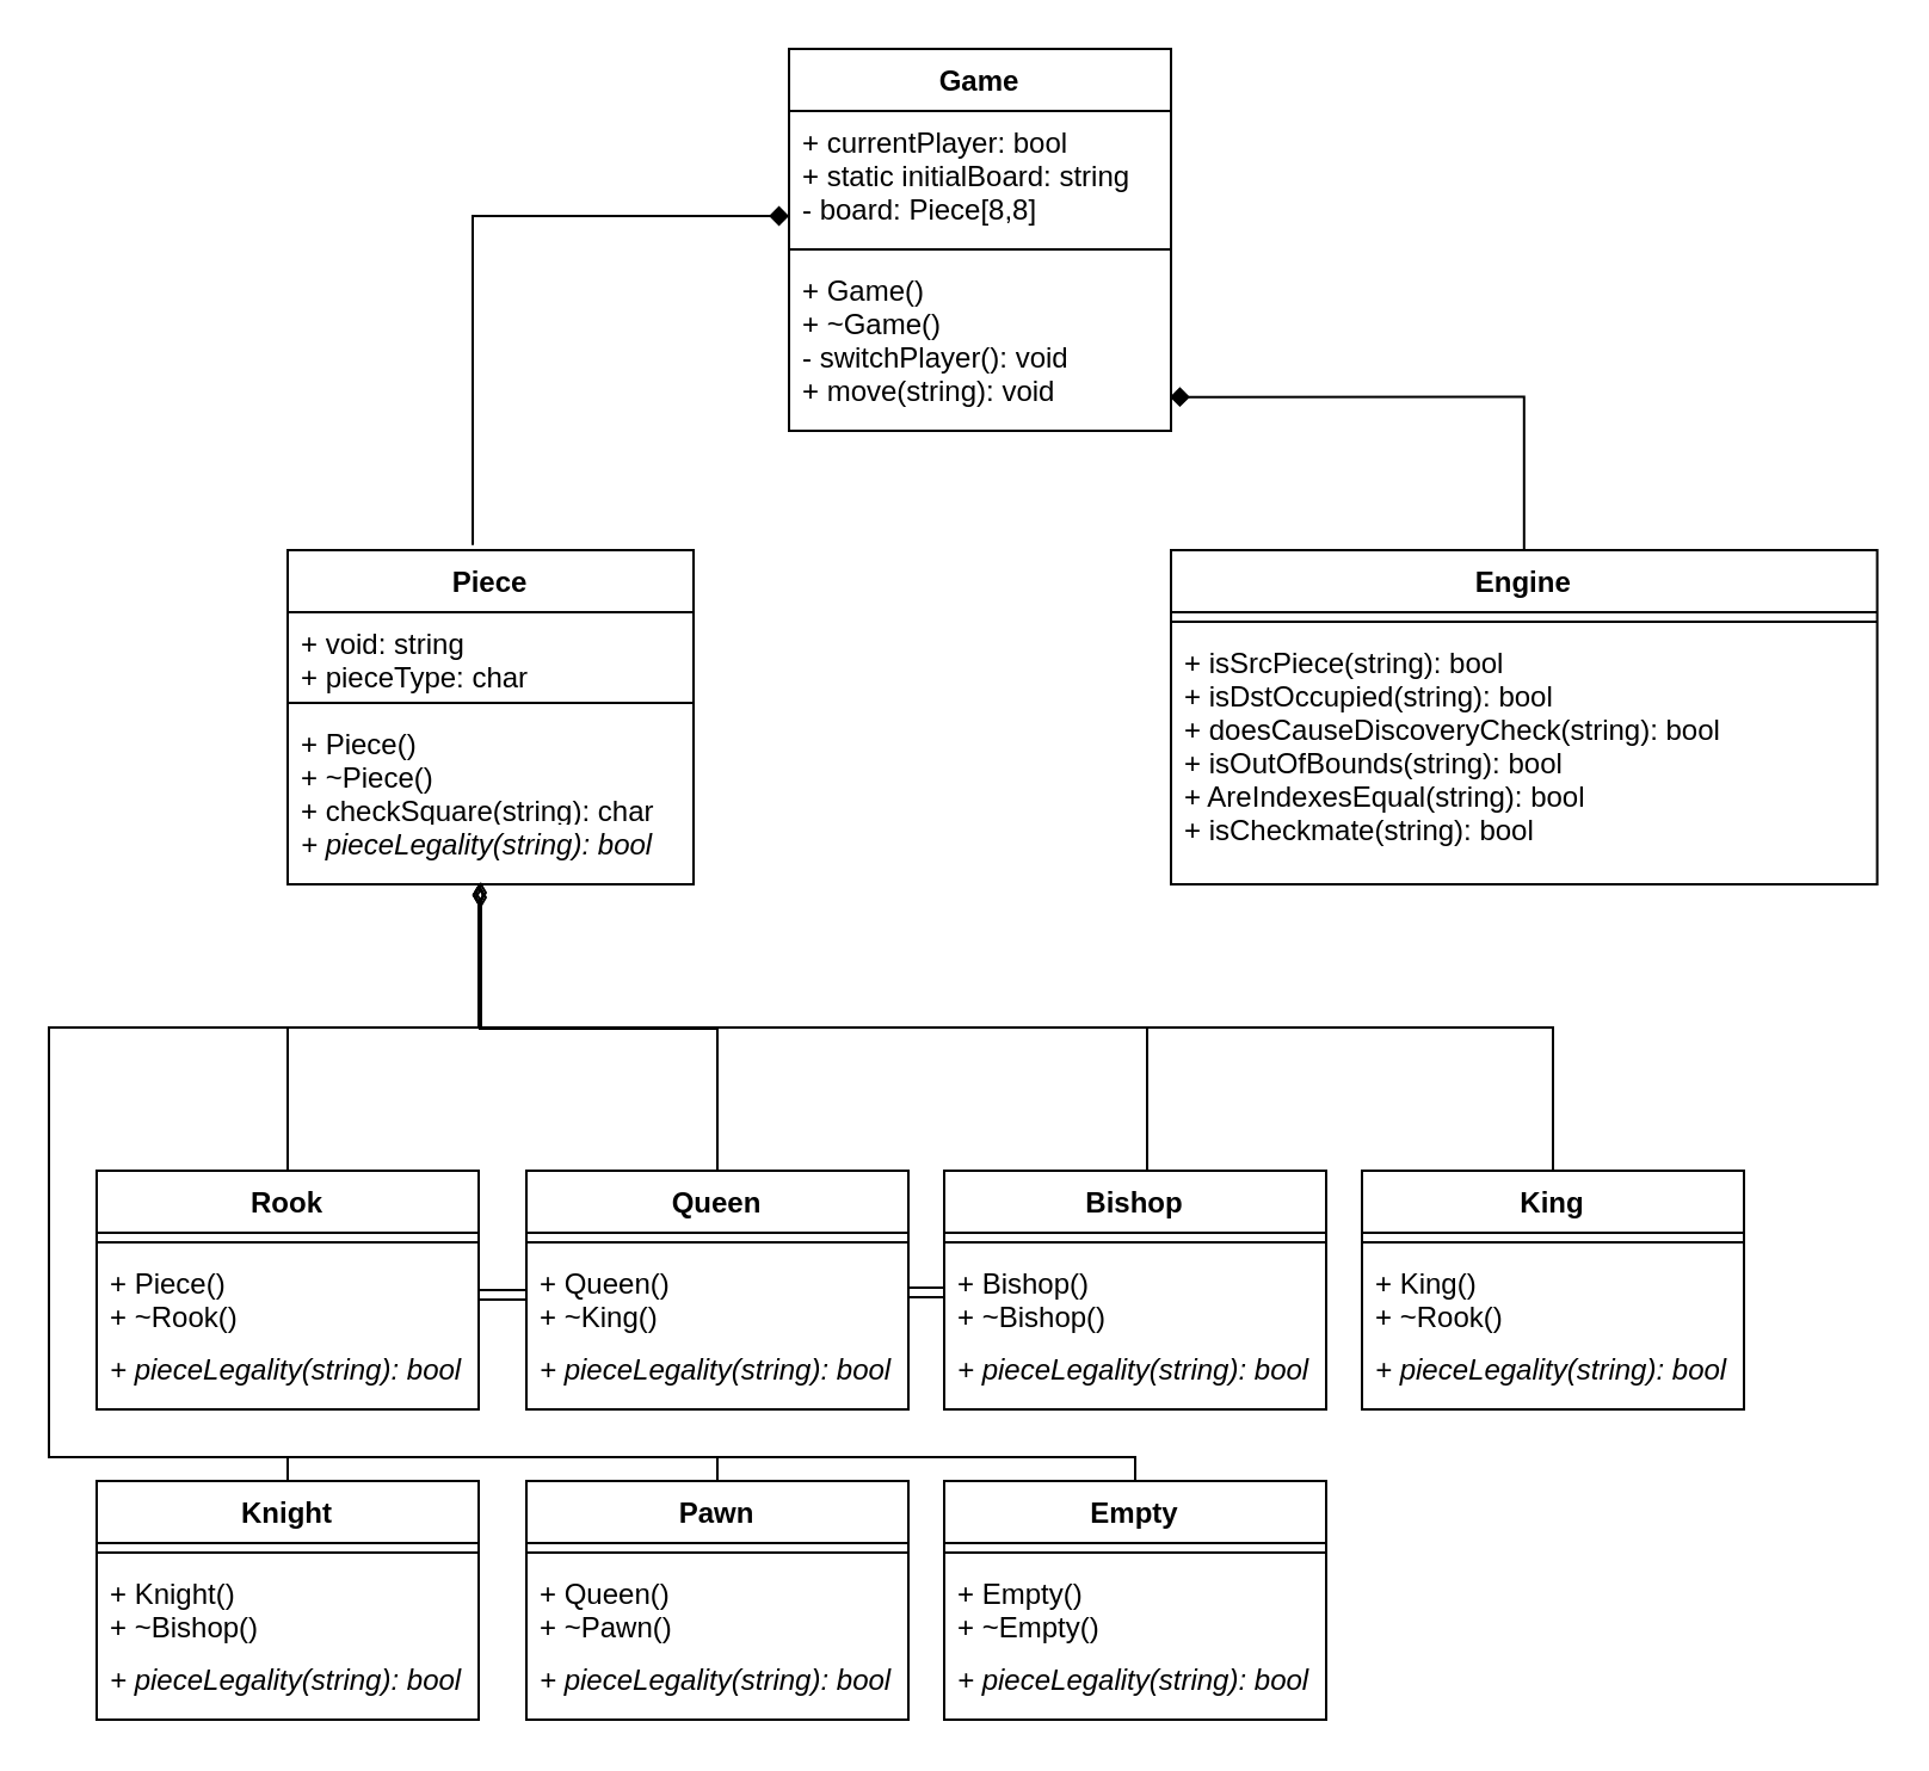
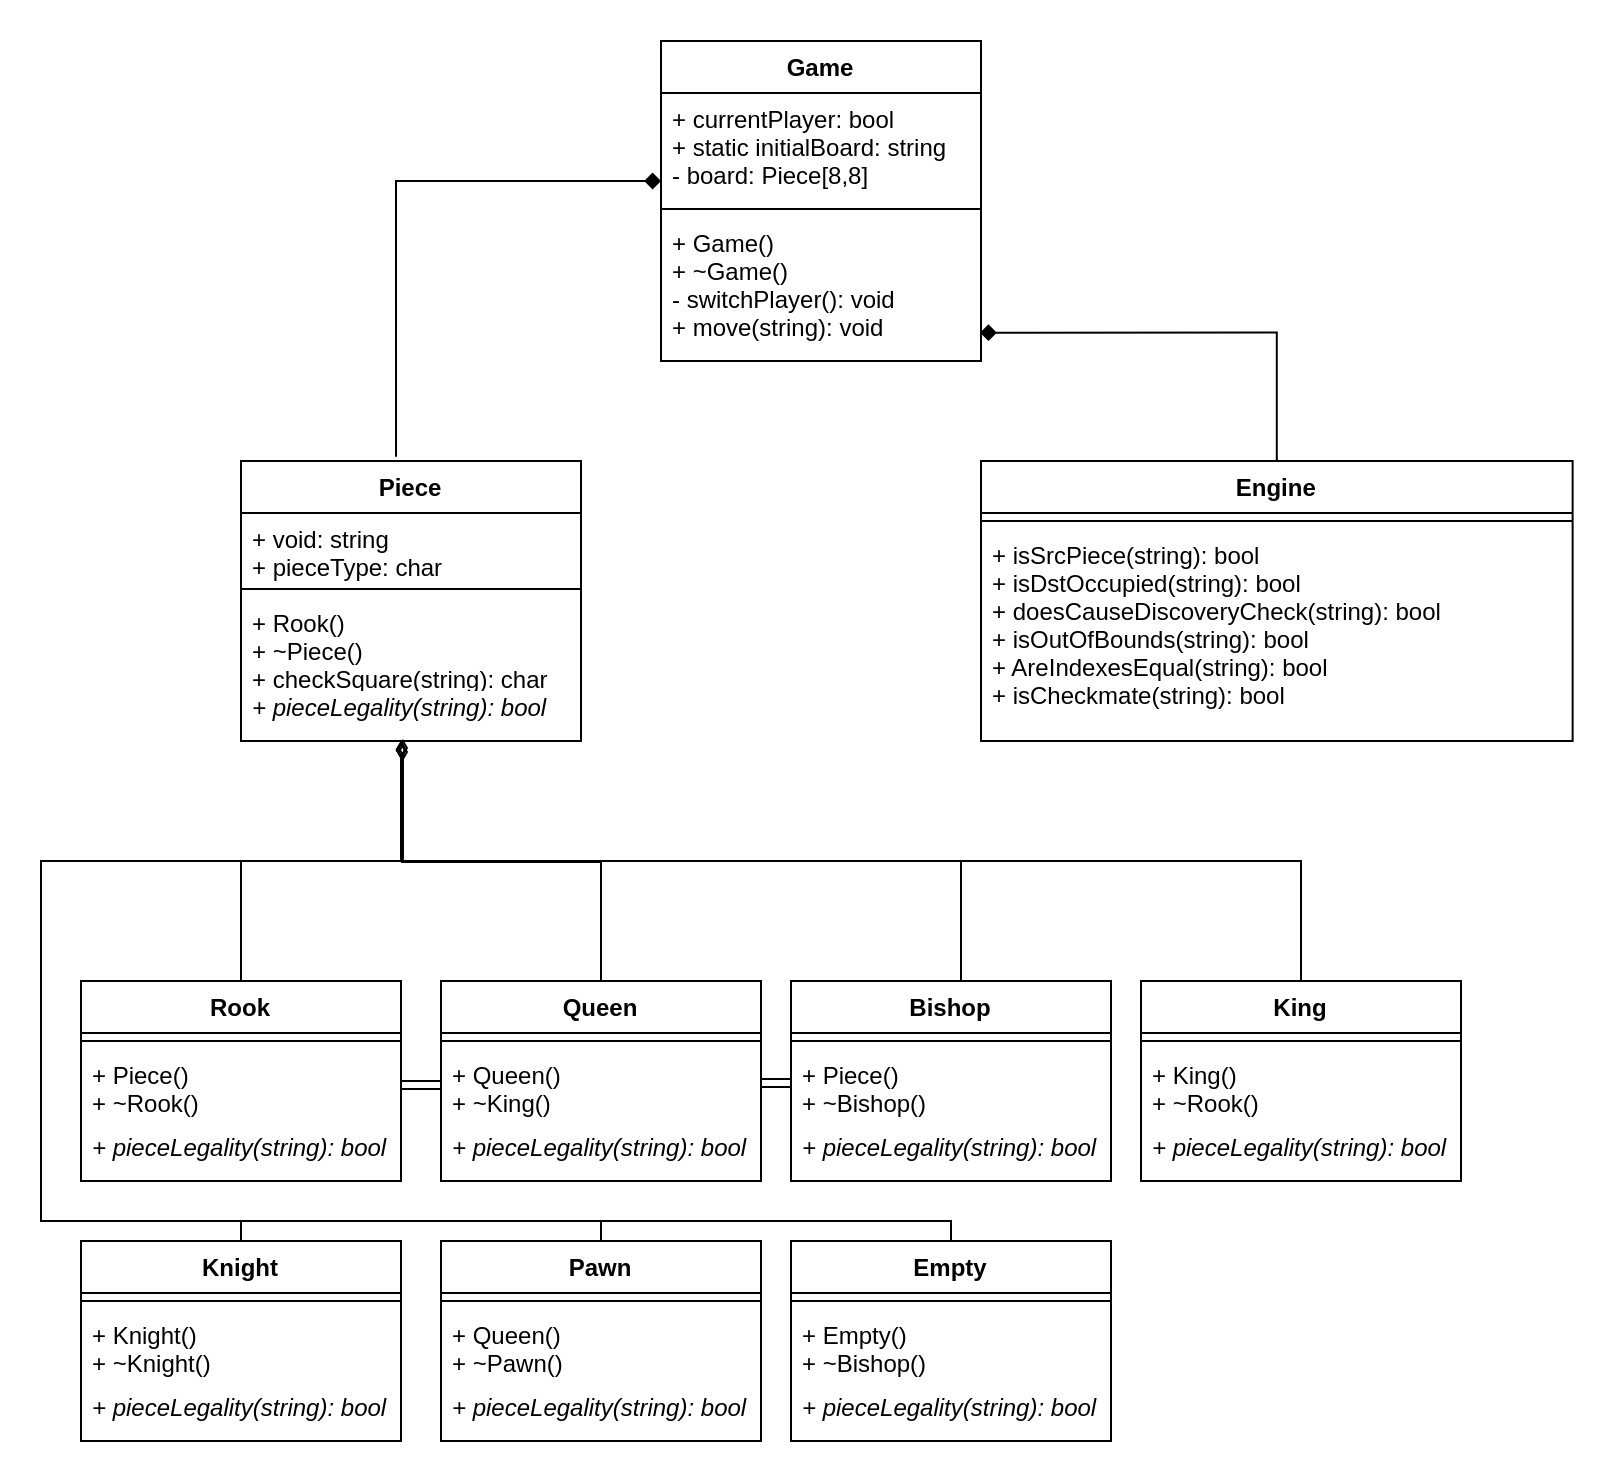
- <mxCell id="9" value="+ Piece()&#10;+ ~Piece()&#10;+ checkSquare(string): char" style="text;strokeColor=none;fillColor=none;align=left;verticalAlign=top;spacingLeft=4;spacingRight=4;overflow=hidden;rotatable=0;points=[[0,0.5],[1,0.5]];portConstraint=eastwest;fontStyle=0" vertex="1" parent="6"><mxGeometry y="68" width="170" height="42" as="geometry" /></mxCell>
+ <mxCell id="9" value="+ Rook()&#10;+ ~Piece()&#10;+ checkSquare(string): char" style="text;strokeColor=none;fillColor=none;align=left;verticalAlign=top;spacingLeft=4;spacingRight=4;overflow=hidden;rotatable=0;points=[[0,0.5],[1,0.5]];portConstraint=eastwest;fontStyle=0" vertex="1" parent="6"><mxGeometry y="68" width="170" height="42" as="geometry" /></mxCell>
- <mxCell id="45" value="+ Bishop()&#10;+ ~Bishop()" style="text;strokeColor=none;fillColor=none;align=left;verticalAlign=top;spacingLeft=4;spacingRight=4;overflow=hidden;rotatable=0;points=[[0,0.5],[1,0.5]];portConstraint=eastwest;" vertex="1" parent="43"><mxGeometry y="34" width="160" height="36" as="geometry" /></mxCell>
+ <mxCell id="45" value="+ Piece()&#10;+ ~Bishop()" style="text;strokeColor=none;fillColor=none;align=left;verticalAlign=top;spacingLeft=4;spacingRight=4;overflow=hidden;rotatable=0;points=[[0,0.5],[1,0.5]];portConstraint=eastwest;" vertex="1" parent="43"><mxGeometry y="34" width="160" height="36" as="geometry" /></mxCell>
- <mxCell id="20" value="+ Knight()&#10;+ ~Bishop()" style="text;strokeColor=none;fillColor=none;align=left;verticalAlign=top;spacingLeft=4;spacingRight=4;overflow=hidden;rotatable=0;points=[[0,0.5],[1,0.5]];portConstraint=eastwest;" vertex="1" parent="18"><mxGeometry y="34" width="160" height="36" as="geometry" /></mxCell>
+ <mxCell id="20" value="+ Knight()&#10;+ ~Knight()" style="text;strokeColor=none;fillColor=none;align=left;verticalAlign=top;spacingLeft=4;spacingRight=4;overflow=hidden;rotatable=0;points=[[0,0.5],[1,0.5]];portConstraint=eastwest;" vertex="1" parent="18"><mxGeometry y="34" width="160" height="36" as="geometry" /></mxCell>
- <mxCell id="30" value="+ Empty()&#10;+ ~Empty()" style="text;strokeColor=none;fillColor=none;align=left;verticalAlign=top;spacingLeft=4;spacingRight=4;overflow=hidden;rotatable=0;points=[[0,0.5],[1,0.5]];portConstraint=eastwest;" vertex="1" parent="28"><mxGeometry y="34" width="160" height="36" as="geometry" /></mxCell>
+ <mxCell id="30" value="+ Empty()&#10;+ ~Bishop()" style="text;strokeColor=none;fillColor=none;align=left;verticalAlign=top;spacingLeft=4;spacingRight=4;overflow=hidden;rotatable=0;points=[[0,0.5],[1,0.5]];portConstraint=eastwest;" vertex="1" parent="28"><mxGeometry y="34" width="160" height="36" as="geometry" /></mxCell>
